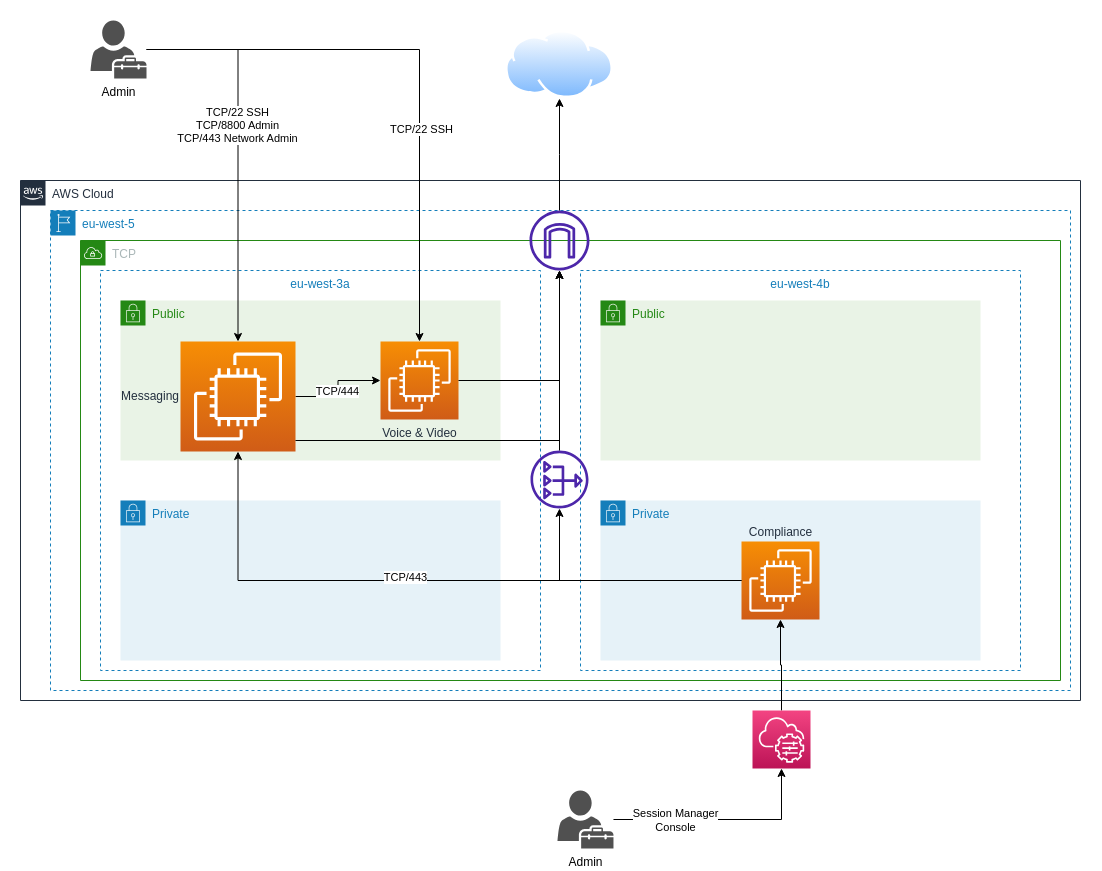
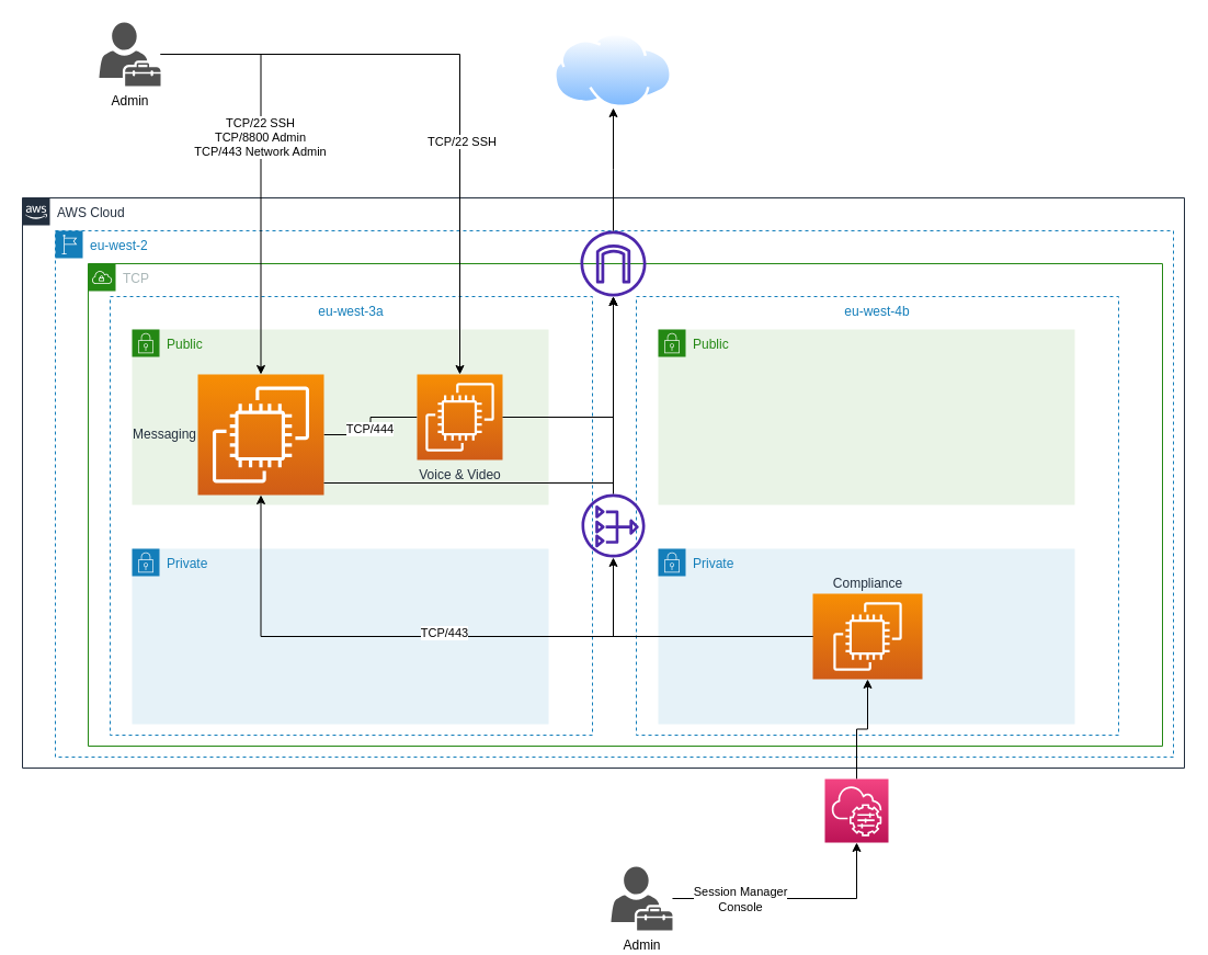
- <mxCell id="3" value="eu-west-5" style="points=[[0,0],[0.25,0],[0.5,0],[0.75,0],[1,0],[1,0.25],[1,0.5],[1,0.75],[1,1],[0.75,1],[0.5,1],[0.25,1],[0,1],[0,0.75],[0,0.5],[0,0.25]];outlineConnect=0;gradientColor=none;html=1;whiteSpace=wrap;fontSize=12;fontStyle=0;container=1;pointerEvents=0;collapsible=0;recursiveResize=0;shape=mxgraph.aws4.group;grIcon=mxgraph.aws4.group_region;strokeColor=#147EBA;fillColor=none;verticalAlign=top;align=left;spacingLeft=30;fontColor=#147EBA;dashed=1;" vertex="1" parent="2"><mxGeometry x="30" y="30" width="1020" height="480" as="geometry" /></mxCell>
+ <mxCell id="3" value="eu-west-2" style="points=[[0,0],[0.25,0],[0.5,0],[0.75,0],[1,0],[1,0.25],[1,0.5],[1,0.75],[1,1],[0.75,1],[0.5,1],[0.25,1],[0,1],[0,0.75],[0,0.5],[0,0.25]];outlineConnect=0;gradientColor=none;html=1;whiteSpace=wrap;fontSize=12;fontStyle=0;container=1;pointerEvents=0;collapsible=0;recursiveResize=0;shape=mxgraph.aws4.group;grIcon=mxgraph.aws4.group_region;strokeColor=#147EBA;fillColor=none;verticalAlign=top;align=left;spacingLeft=30;fontColor=#147EBA;dashed=1;" vertex="1" parent="2"><mxGeometry x="30" y="30" width="1020" height="480" as="geometry" /></mxCell>
- <mxCell id="12" style="edgeStyle=orthogonalEdgeStyle;rounded=0;orthogonalLoop=1;jettySize=auto;html=1;" edge="1" parent="4" source="14" target="15"><mxGeometry relative="1" as="geometry" /></mxCell>
+ <mxCell id="12" style="edgeStyle=orthogonalEdgeStyle;rounded=0;orthogonalLoop=1;jettySize=auto;html=1;endArrow=none;" edge="1" parent="4" source="14" target="15"><mxGeometry relative="1" as="geometry" /></mxCell>
- <mxCell id="11" value="Compliance" style="sketch=0;points=[[0,0,0],[0.25,0,0],[0.5,0,0],[0.75,0,0],[1,0,0],[0,1,0],[0.25,1,0],[0.5,1,0],[0.75,1,0],[1,1,0],[0,0.25,0],[0,0.5,0],[0,0.75,0],[1,0.25,0],[1,0.5,0],[1,0.75,0]];outlineConnect=0;fontColor=#232F3E;gradientColor=#F78E04;gradientDirection=north;fillColor=#D05C17;strokeColor=#ffffff;dashed=0;verticalLabelPosition=top;verticalAlign=bottom;align=center;html=1;fontSize=12;fontStyle=0;aspect=fixed;shape=mxgraph.aws4.resourceIcon;resIcon=mxgraph.aws4.ec2;labelPosition=center;" vertex="1" parent="10"><mxGeometry x="141" y="41" width="78" height="78" as="geometry" /></mxCell>
+ <mxCell id="11" value="Compliance" style="sketch=0;points=[[0,0,0],[0.25,0,0],[0.5,0,0],[0.75,0,0],[1,0,0],[0,1,0],[0.25,1,0],[0.5,1,0],[0.75,1,0],[1,1,0],[0,0.25,0],[0,0.5,0],[0,0.75,0],[1,0.25,0],[1,0.5,0],[1,0.75,0]];outlineConnect=0;fontColor=#232F3E;gradientColor=#F78E04;gradientDirection=north;fillColor=#D05C17;strokeColor=#ffffff;dashed=0;verticalLabelPosition=top;verticalAlign=bottom;align=center;html=1;fontSize=12;fontStyle=0;aspect=fixed;shape=mxgraph.aws4.resourceIcon;resIcon=mxgraph.aws4.ec2;labelPosition=center;" vertex="1" parent="10"><mxGeometry x="141" y="41" width="100" height="78" as="geometry" /></mxCell>
